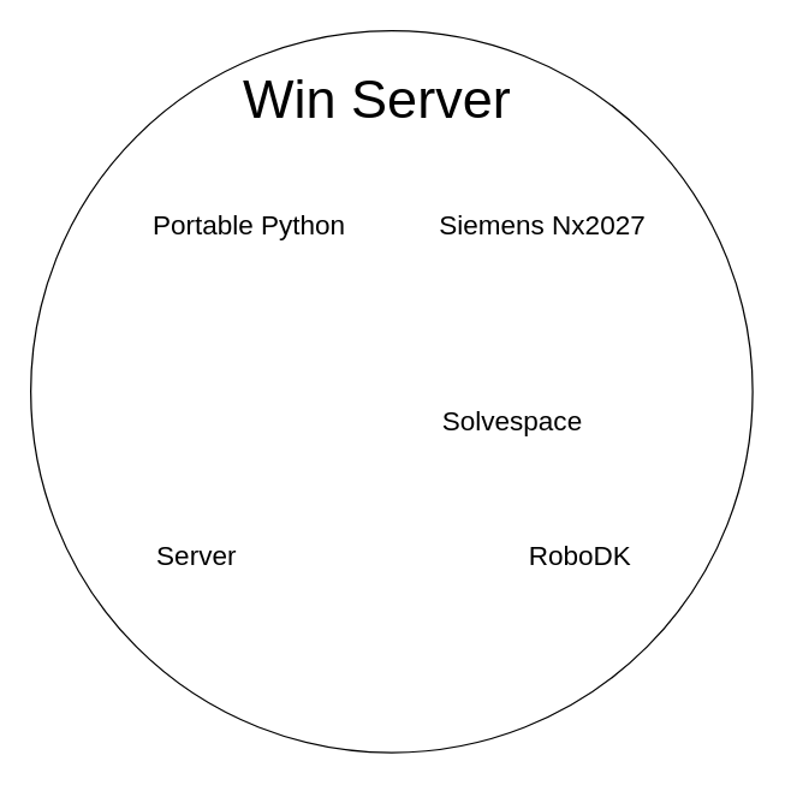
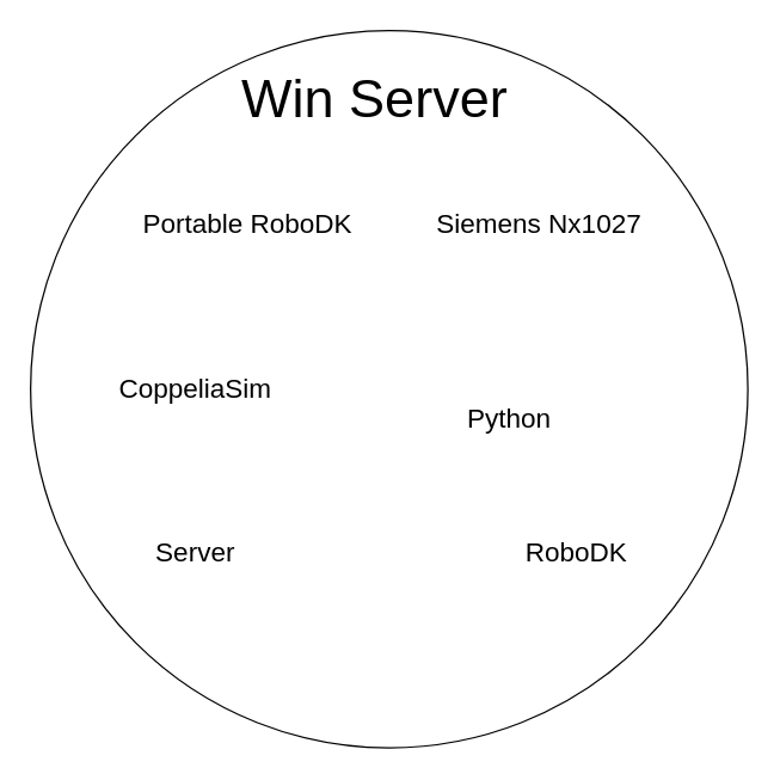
- <mxCell id="4" value="&lt;font style=&quot;font-size: 18px;&quot;&gt;Portable Python &lt;/font&gt;" style="text;html=1;resizable=0;autosize=1;align=center;verticalAlign=middle;points=[];fillColor=none;strokeColor=none;rounded=0;" vertex="1" parent="1"><mxGeometry x="90" y="130" width="150" height="40" as="geometry" /></mxCell>
+ <mxCell id="4" value="&lt;font style=&quot;font-size: 18px;&quot;&gt;Portable RoboDK &lt;/font&gt;" style="text;html=1;resizable=0;autosize=1;align=center;verticalAlign=middle;points=[];fillColor=none;strokeColor=none;rounded=0;" vertex="1" parent="1"><mxGeometry x="90" y="130" width="150" height="40" as="geometry" /></mxCell>
- <mxCell id="5" value="&lt;font style=&quot;font-size: 18px;&quot;&gt;Siemens Nx2027&lt;/font&gt;" style="text;html=1;resizable=0;autosize=1;align=center;verticalAlign=middle;points=[];fillColor=none;strokeColor=none;rounded=0;" vertex="1" parent="1"><mxGeometry x="280" y="130" width="160" height="40" as="geometry" /></mxCell>
+ <mxCell id="5" value="&lt;font style=&quot;font-size: 18px;&quot;&gt;Siemens Nx1027&lt;/font&gt;" style="text;html=1;resizable=0;autosize=1;align=center;verticalAlign=middle;points=[];fillColor=none;strokeColor=none;rounded=0;" vertex="1" parent="1"><mxGeometry x="280" y="130" width="160" height="40" as="geometry" /></mxCell>
+ <mxCell id="6" value="&lt;font style=&quot;font-size: 18px;&quot;&gt;CoppeliaSim&lt;/font&gt;" style="text;html=1;resizable=0;autosize=1;align=center;verticalAlign=middle;points=[];fillColor=none;strokeColor=none;rounded=0;" vertex="1" parent="1"><mxGeometry x="65" y="240" width="130" height="40" as="geometry" /></mxCell>
- <mxCell id="9" value="&lt;font style=&quot;font-size: 18px;&quot;&gt;Solvespace&lt;/font&gt;" style="text;html=1;resizable=0;autosize=1;align=center;verticalAlign=middle;points=[];fillColor=none;strokeColor=none;rounded=0;" vertex="1" parent="1"><mxGeometry x="280" y="260" width="120" height="40" as="geometry" /></mxCell>
+ <mxCell id="9" value="&lt;font style=&quot;font-size: 18px;&quot;&gt;Python&lt;/font&gt;" style="text;html=1;resizable=0;autosize=1;align=center;verticalAlign=middle;points=[];fillColor=none;strokeColor=none;rounded=0;" vertex="1" parent="1"><mxGeometry x="280" y="260" width="120" height="40" as="geometry" /></mxCell>
